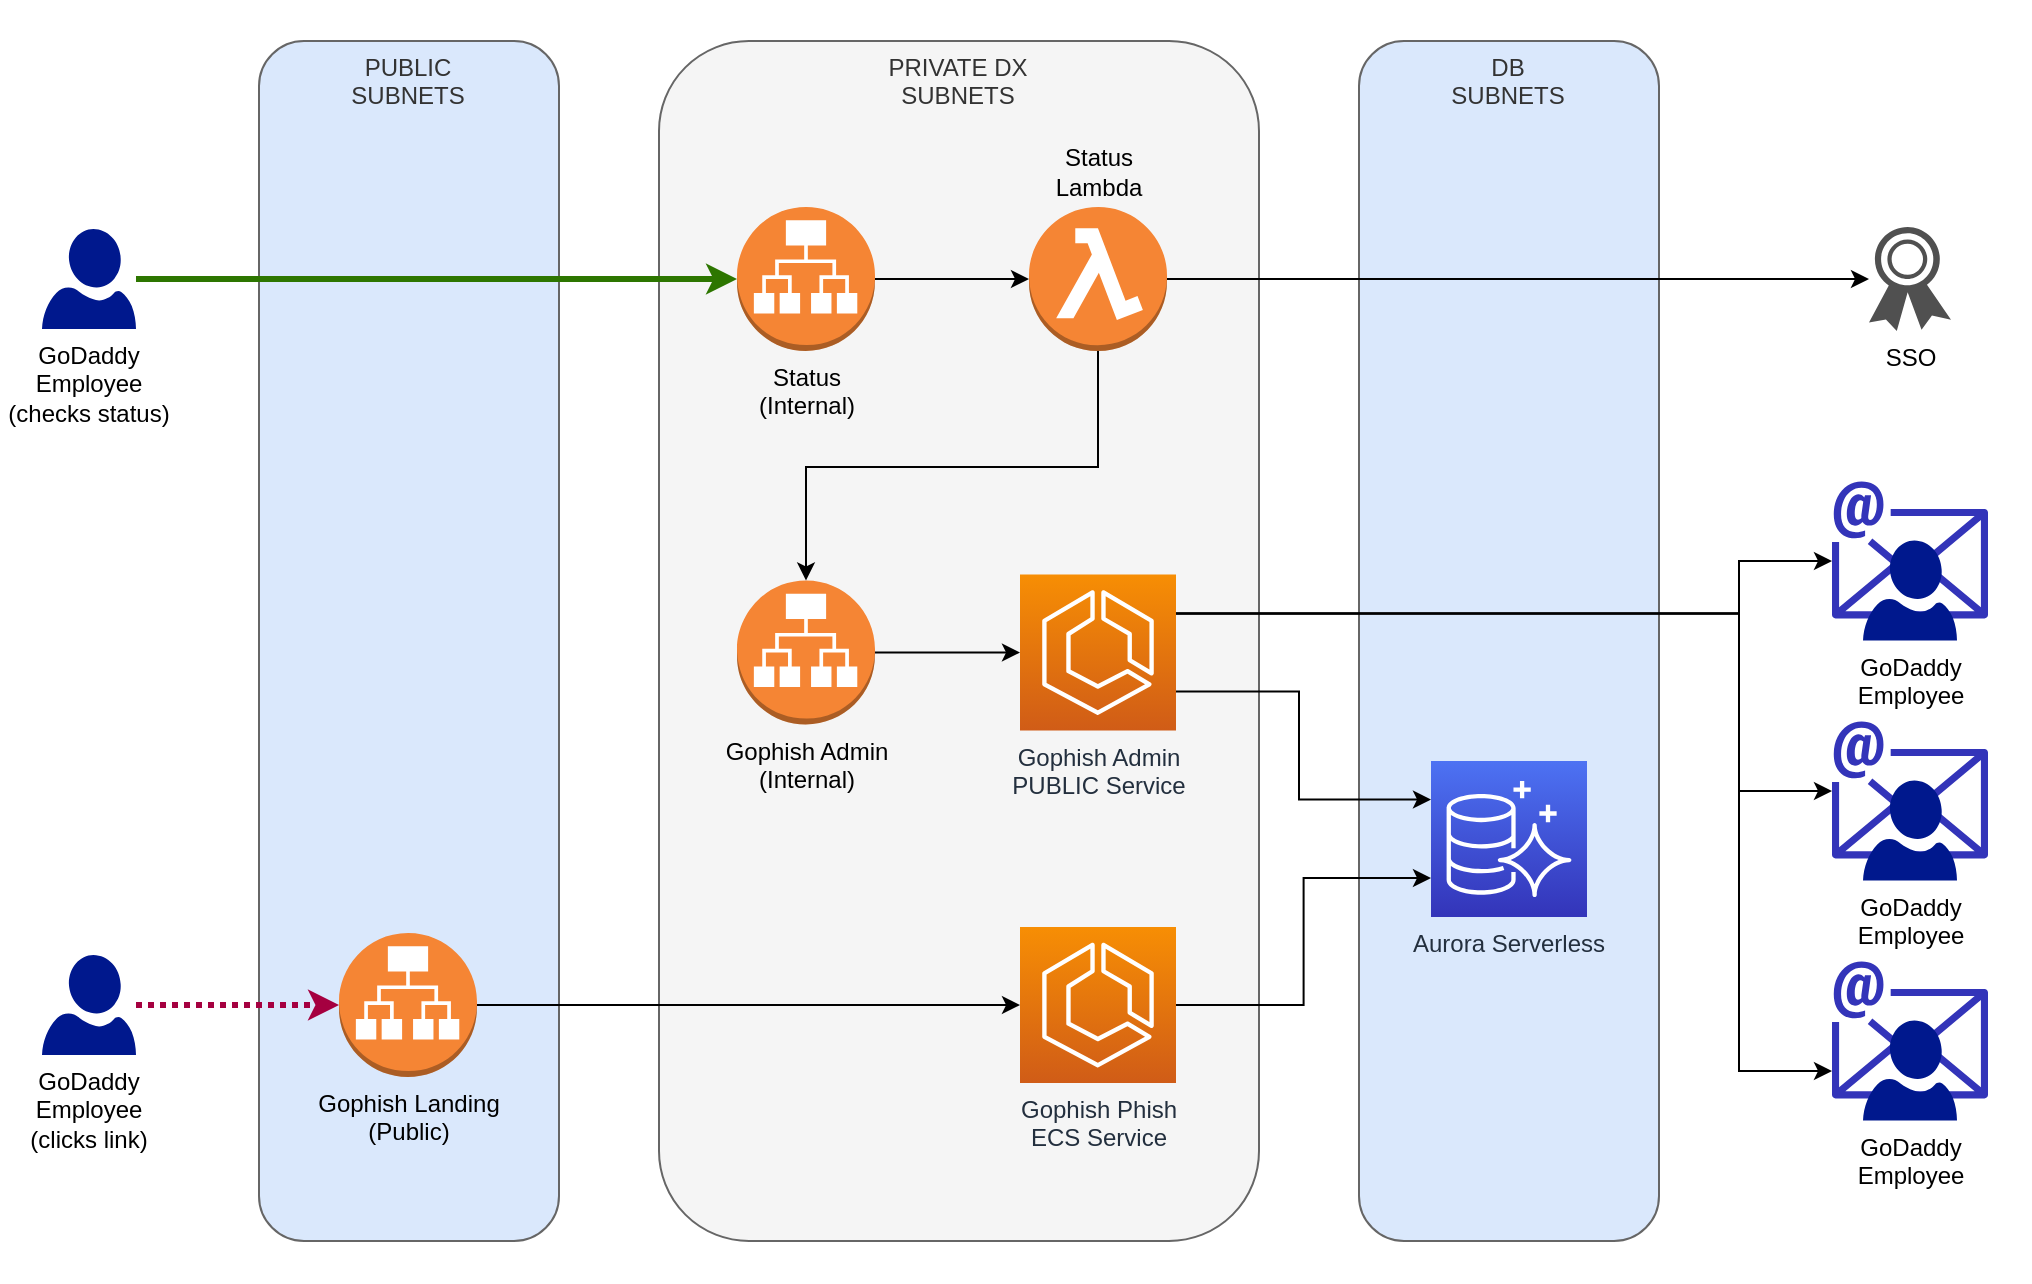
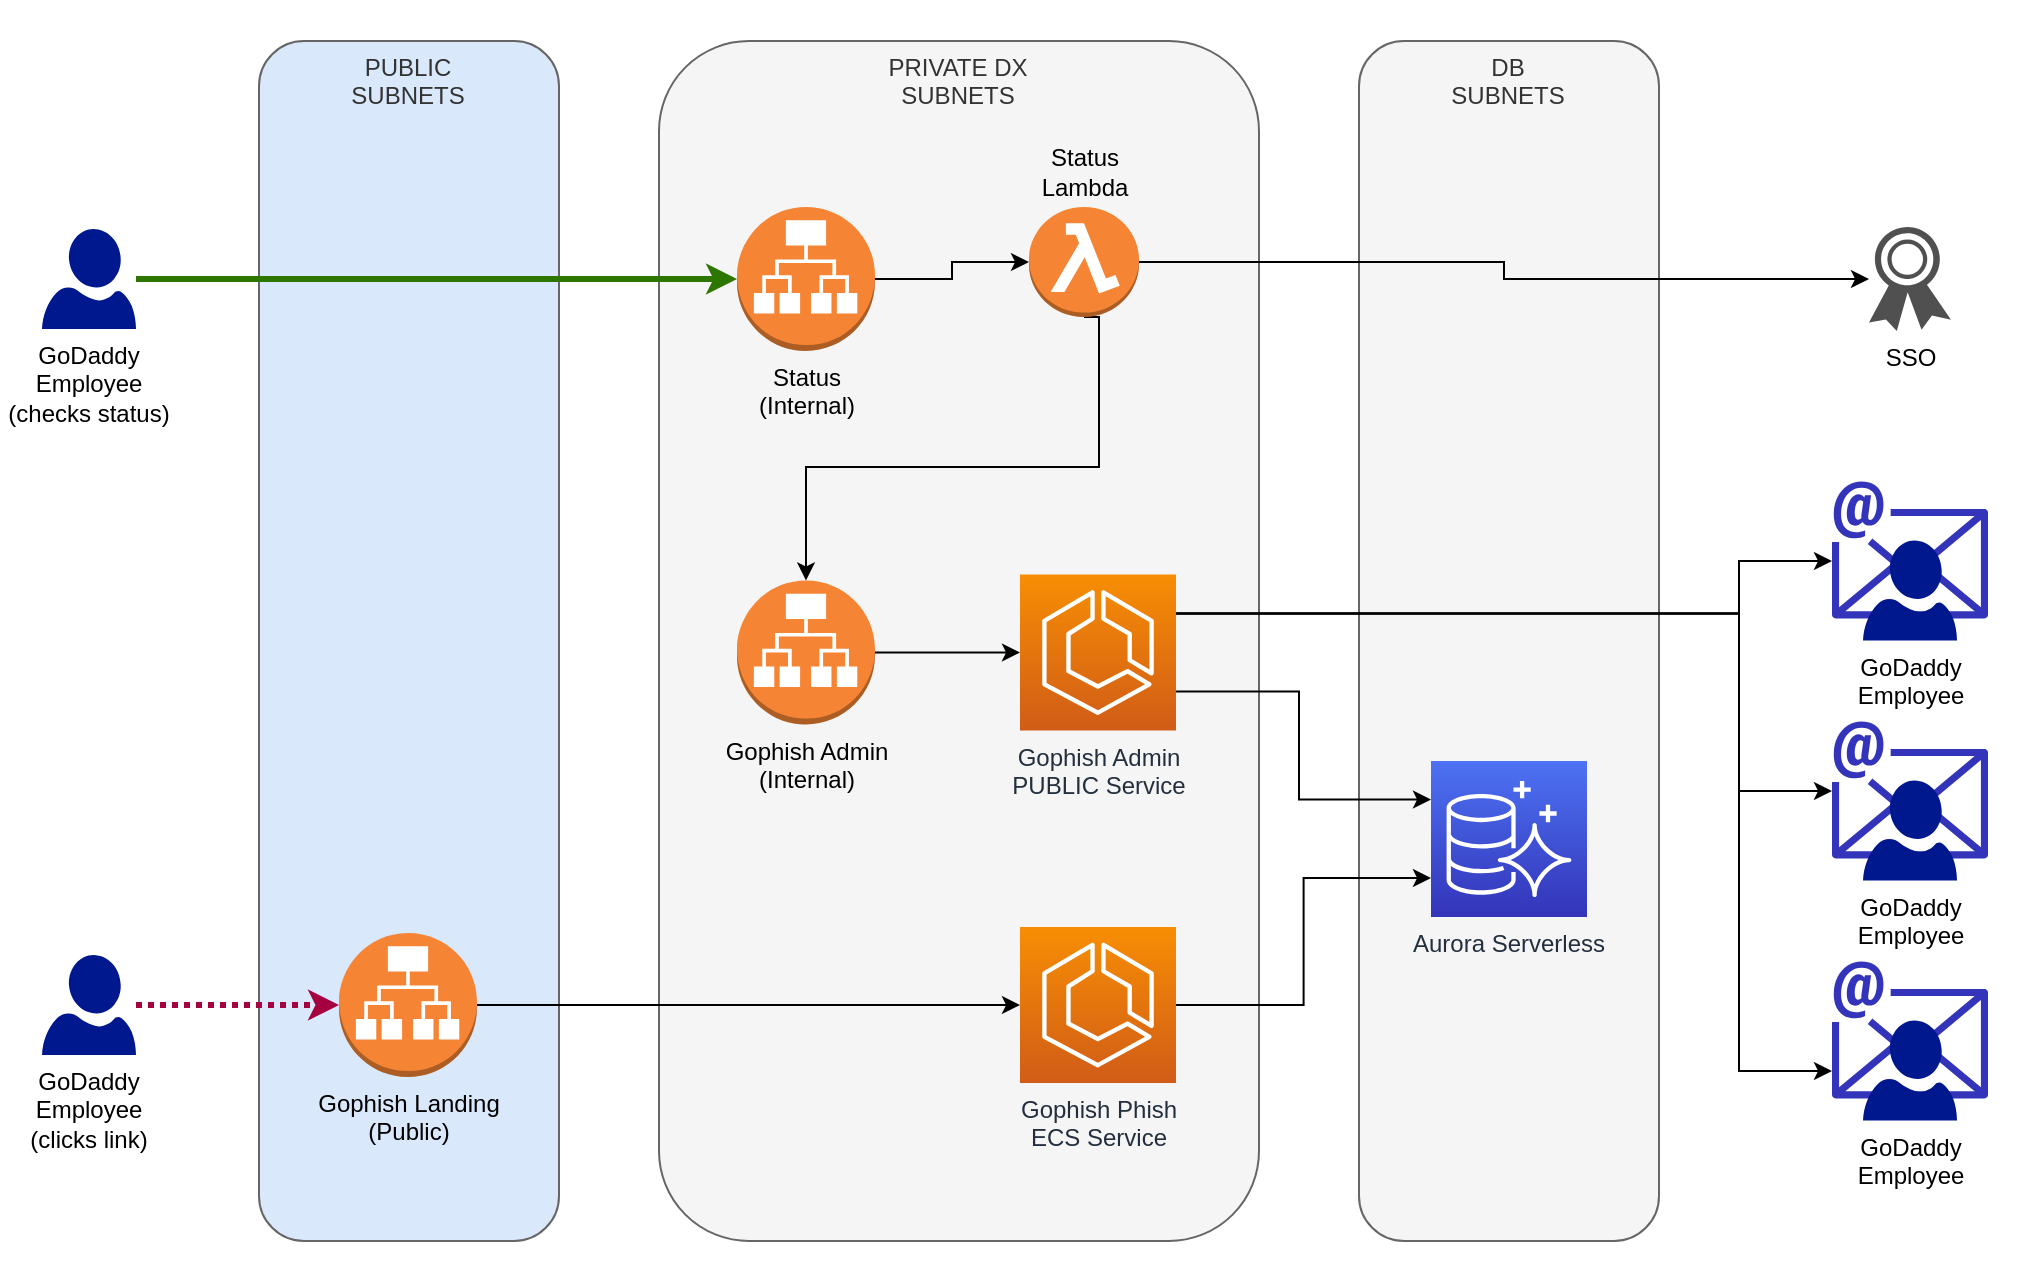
- <mxCell id="9" value="&lt;div&gt;Status&lt;/div&gt;&lt;div&gt;Lambda&lt;br&gt;&lt;/div&gt;" style="outlineConnect=0;dashed=0;verticalLabelPosition=top;verticalAlign=bottom;align=center;html=1;shape=mxgraph.aws3.lambda_function;fillColor=#F58534;gradientColor=none;labelPosition=center;" parent="1" vertex="1"><mxGeometry x="514" y="103" width="69" height="72" as="geometry" /></mxCell>
+ <mxCell id="9" value="&lt;div&gt;Status&lt;/div&gt;&lt;div&gt;Lambda&lt;br&gt;&lt;/div&gt;" style="outlineConnect=0;dashed=0;verticalLabelPosition=top;verticalAlign=bottom;align=center;html=1;shape=mxgraph.aws3.lambda_function;fillColor=#F58534;gradientColor=none;labelPosition=center;" parent="1" vertex="1"><mxGeometry x="514" y="103" width="55" height="55" as="geometry" /></mxCell>
- <mxCell id="2" value="&lt;div&gt;DB&lt;/div&gt;&lt;div&gt;SUBNETS&lt;br&gt;&lt;/div&gt;" style="rounded=1;whiteSpace=wrap;html=1;labelPosition=center;verticalLabelPosition=middle;align=center;verticalAlign=top;fillColor=#dae8fc;strokeColor=#666666;fontColor=#333333;" parent="1" vertex="1"><mxGeometry x="679" y="20" width="150" height="600" as="geometry" /></mxCell>
+ <mxCell id="2" value="&lt;div&gt;DB&lt;/div&gt;&lt;div&gt;SUBNETS&lt;br&gt;&lt;/div&gt;" style="rounded=1;whiteSpace=wrap;html=1;labelPosition=center;verticalLabelPosition=middle;align=center;verticalAlign=top;fillColor=#f5f5f5;strokeColor=#666666;fontColor=#333333;" parent="1" vertex="1"><mxGeometry x="679" y="20" width="150" height="600" as="geometry" /></mxCell>
